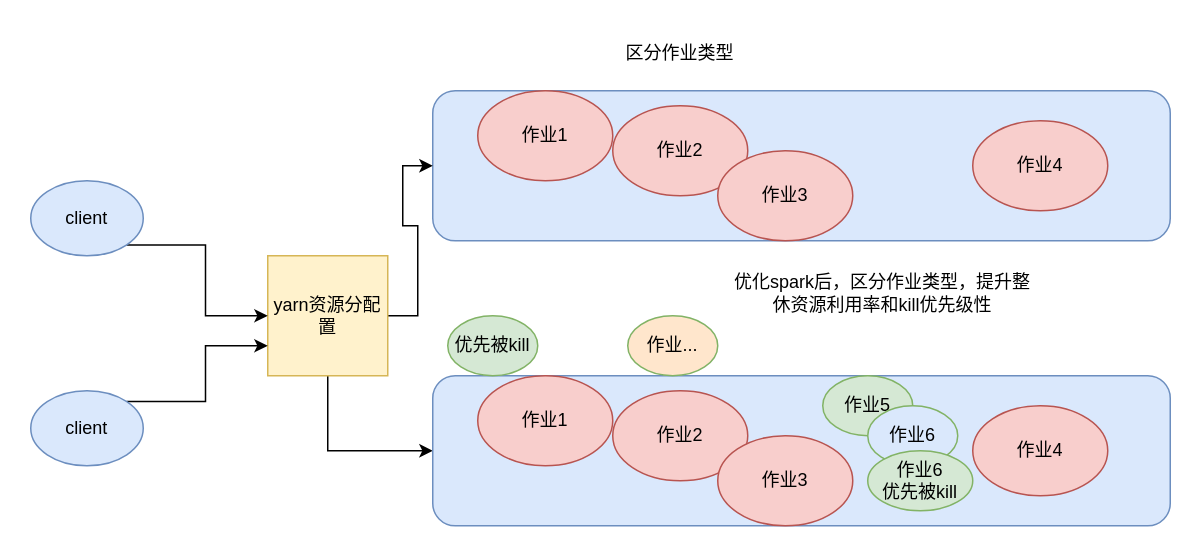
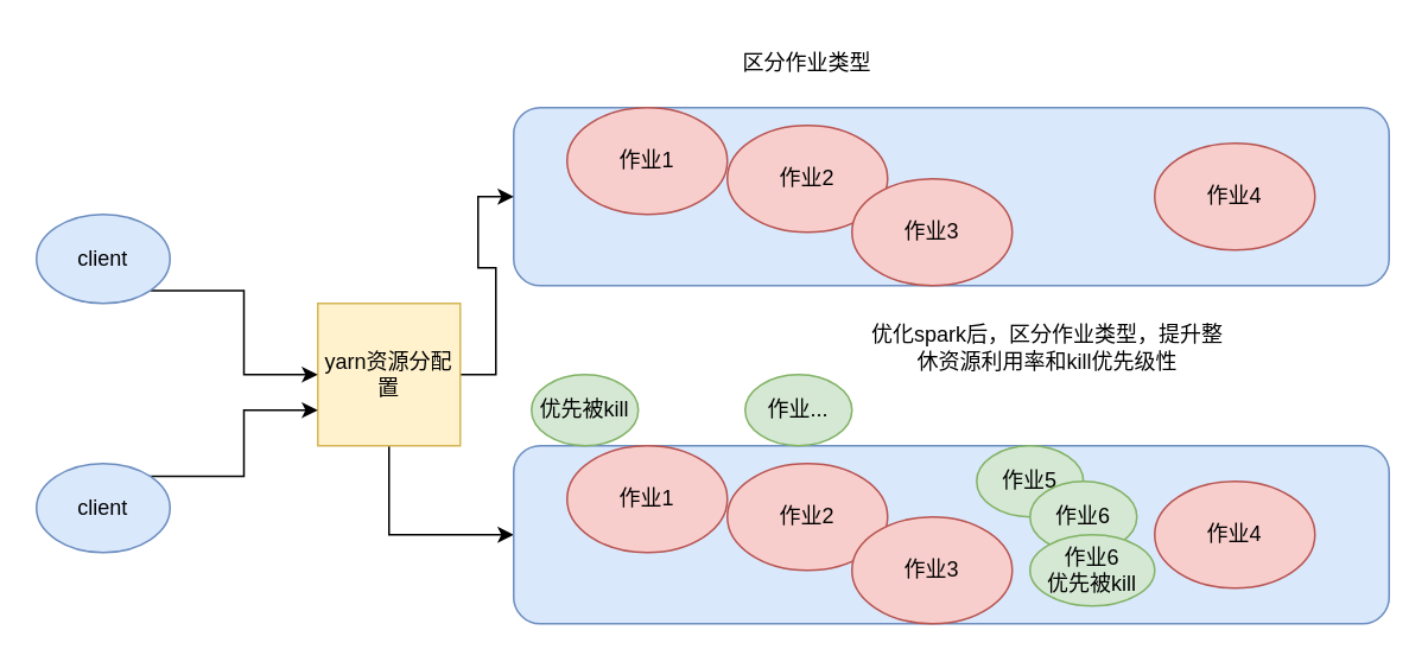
- <mxCell id="20" value="作业..." style="ellipse;whiteSpace=wrap;html=1;fillColor=#ffe6cc;strokeColor=#82b366;" vertex="1" parent="1"><mxGeometry x="418" y="210" width="60" height="40" as="geometry" /></mxCell>
+ <mxCell id="20" value="作业..." style="ellipse;whiteSpace=wrap;html=1;fillColor=#d5e8d4;strokeColor=#82b366;" vertex="1" parent="1"><mxGeometry x="418" y="210" width="60" height="40" as="geometry" /></mxCell>
- <mxCell id="22" value="作业6" style="ellipse;whiteSpace=wrap;html=1;fillColor=#dae8fc;strokeColor=#82b366;" vertex="1" parent="1"><mxGeometry x="578" y="270" width="60" height="40" as="geometry" /></mxCell>
+ <mxCell id="22" value="作业6" style="ellipse;whiteSpace=wrap;html=1;fillColor=#d5e8d4;strokeColor=#82b366;" vertex="1" parent="1"><mxGeometry x="578" y="270" width="60" height="40" as="geometry" /></mxCell>
